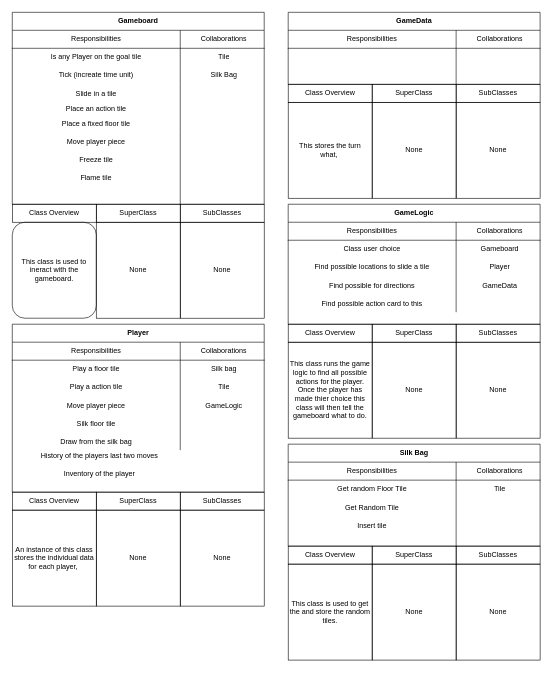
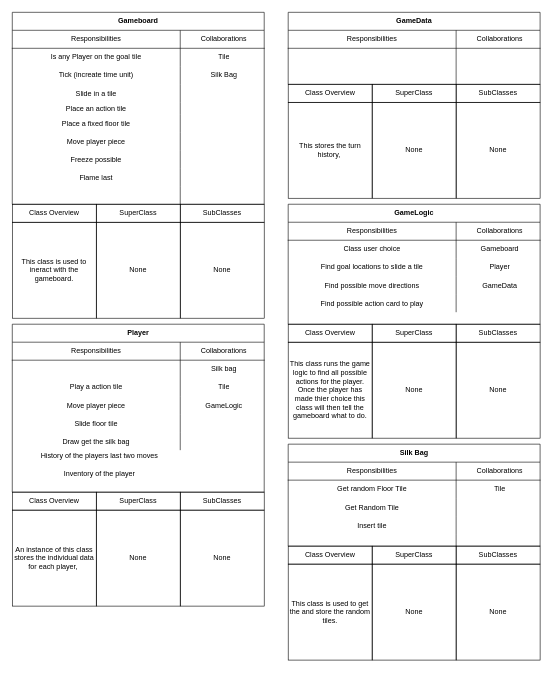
- <mxCell id="61" value="This stores the turn what,&amp;nbsp;" style="rounded=0;whiteSpace=wrap;html=1;fillColor=none;" vertex="1" parent="48"><mxGeometry y="150" width="140" height="160" as="geometry" /></mxCell>
+ <mxCell id="61" value="This stores the turn history,&amp;nbsp;" style="rounded=0;whiteSpace=wrap;html=1;fillColor=none;" vertex="1" parent="48"><mxGeometry y="150" width="140" height="160" as="geometry" /></mxCell>
- <mxCell id="89" value="Freeze tile" style="shape=partialRectangle;connectable=0;fillColor=none;top=0;left=0;bottom=0;right=0;fontStyle=0;overflow=hidden;" parent="88" vertex="1"><mxGeometry width="280" height="30" as="geometry" /></mxCell>
+ <mxCell id="89" value="Freeze possible" style="shape=partialRectangle;connectable=0;fillColor=none;top=0;left=0;bottom=0;right=0;fontStyle=0;overflow=hidden;" parent="88" vertex="1"><mxGeometry width="280" height="30" as="geometry" /></mxCell>
- <mxCell id="92" value="Flame tile" style="shape=partialRectangle;connectable=0;fillColor=none;top=0;left=0;bottom=0;right=0;fontStyle=0;overflow=hidden;" parent="91" vertex="1"><mxGeometry width="280" height="30" as="geometry" /></mxCell>
+ <mxCell id="92" value="Flame last" style="shape=partialRectangle;connectable=0;fillColor=none;top=0;left=0;bottom=0;right=0;fontStyle=0;overflow=hidden;" parent="91" vertex="1"><mxGeometry width="280" height="30" as="geometry" /></mxCell>
- <mxCell id="40" value="Find possible locations to slide a tile" style="shape=partialRectangle;html=1;whiteSpace=wrap;connectable=0;fillColor=none;top=0;left=0;bottom=0;right=0;overflow=hidden;" parent="39" vertex="1"><mxGeometry width="280" height="30" as="geometry" /></mxCell>
+ <mxCell id="40" value="Find goal locations to slide a tile" style="shape=partialRectangle;html=1;whiteSpace=wrap;connectable=0;fillColor=none;top=0;left=0;bottom=0;right=0;overflow=hidden;" parent="39" vertex="1"><mxGeometry width="280" height="30" as="geometry" /></mxCell>
- <mxCell id="100" value="This class is used to ineract with the gameboard." style="whiteSpace=wrap;html=1;fillColor=none;rounded=1;" vertex="1" parent="65"><mxGeometry y="350" width="140" height="160" as="geometry" /></mxCell>
+ <mxCell id="100" value="This class is used to ineract with the gameboard." style="rounded=0;whiteSpace=wrap;html=1;fillColor=none;" vertex="1" parent="65"><mxGeometry y="350" width="140" height="160" as="geometry" /></mxCell>
- <mxCell id="43" value="Find possible for directions" style="shape=partialRectangle;connectable=0;fillColor=none;top=0;left=0;bottom=0;right=0;fontStyle=0;overflow=hidden;" parent="42" vertex="1"><mxGeometry width="280" height="30" as="geometry" /></mxCell>
+ <mxCell id="43" value="Find possible move directions" style="shape=partialRectangle;connectable=0;fillColor=none;top=0;left=0;bottom=0;right=0;fontStyle=0;overflow=hidden;" parent="42" vertex="1"><mxGeometry width="280" height="30" as="geometry" /></mxCell>
- <mxCell id="46" value="Find possible action card to this" style="shape=partialRectangle;connectable=0;fillColor=none;top=0;left=0;bottom=0;right=0;fontStyle=0;overflow=hidden;" parent="45" vertex="1"><mxGeometry width="280" height="30" as="geometry" /></mxCell>
+ <mxCell id="46" value="Find possible action card to play" style="shape=partialRectangle;connectable=0;fillColor=none;top=0;left=0;bottom=0;right=0;fontStyle=0;overflow=hidden;" parent="45" vertex="1"><mxGeometry width="280" height="30" as="geometry" /></mxCell>
- <mxCell id="111" value="Play a floor tile" style="shape=partialRectangle;html=1;whiteSpace=wrap;connectable=0;fillColor=none;top=0;left=0;bottom=0;right=0;overflow=hidden;" parent="110" vertex="1"><mxGeometry width="280" height="30" as="geometry" /></mxCell>
- <mxCell id="120" value="Silk floor tile" style="shape=partialRectangle;connectable=0;fillColor=none;top=0;left=0;bottom=0;right=0;fontStyle=0;overflow=hidden;" parent="119" vertex="1"><mxGeometry width="280" height="30" as="geometry" /></mxCell>
+ <mxCell id="120" value="Slide floor tile" style="shape=partialRectangle;connectable=0;fillColor=none;top=0;left=0;bottom=0;right=0;fontStyle=0;overflow=hidden;" parent="119" vertex="1"><mxGeometry width="280" height="30" as="geometry" /></mxCell>
- <mxCell id="123" value="Draw from the silk bag" style="shape=partialRectangle;connectable=0;fillColor=none;top=0;left=0;bottom=0;right=0;fontStyle=0;overflow=hidden;" parent="122" vertex="1"><mxGeometry width="280" height="30" as="geometry" /></mxCell>
+ <mxCell id="123" value="Draw get the silk bag" style="shape=partialRectangle;connectable=0;fillColor=none;top=0;left=0;bottom=0;right=0;fontStyle=0;overflow=hidden;" parent="122" vertex="1"><mxGeometry width="280" height="30" as="geometry" /></mxCell>
